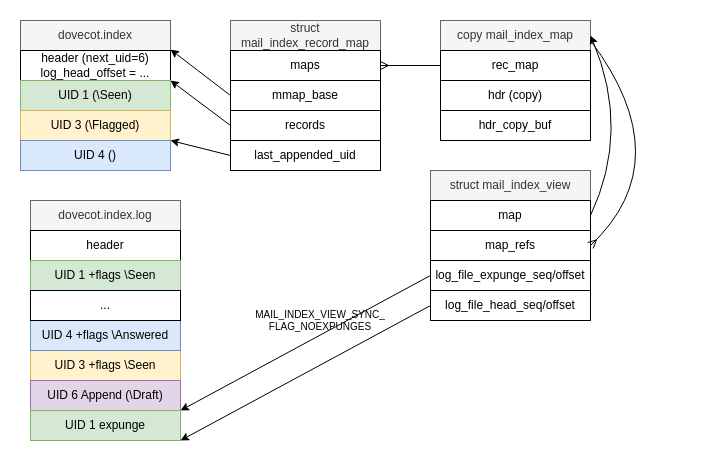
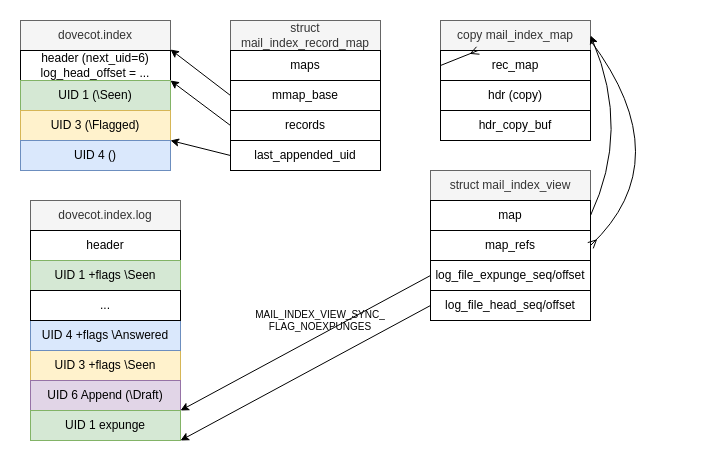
- <mxCell id="16" value="" style="endArrow=ERmany;html=1;entryX=1;entryY=0.5;entryDx=0;entryDy=0;exitX=0;exitY=0.5;exitDx=0;exitDy=0;endFill=0;" edge="1" parent="1" source="13" target="8"><mxGeometry width="50" height="50" relative="1" as="geometry"><mxPoint x="340" y="230" as="sourcePoint" /><mxPoint x="390" y="180" as="targetPoint" /></mxGeometry></mxCell>
+ <mxCell id="16" value="" style="endArrow=ERmany;html=1;exitX=0;exitY=0.5;exitDx=0;exitDy=0;endFill=0;" edge="1" parent="1" source="13" target="12"><mxGeometry width="50" height="50" relative="1" as="geometry"><mxPoint x="340" y="230" as="sourcePoint" /><mxPoint x="390" y="180" as="targetPoint" /></mxGeometry></mxCell>
